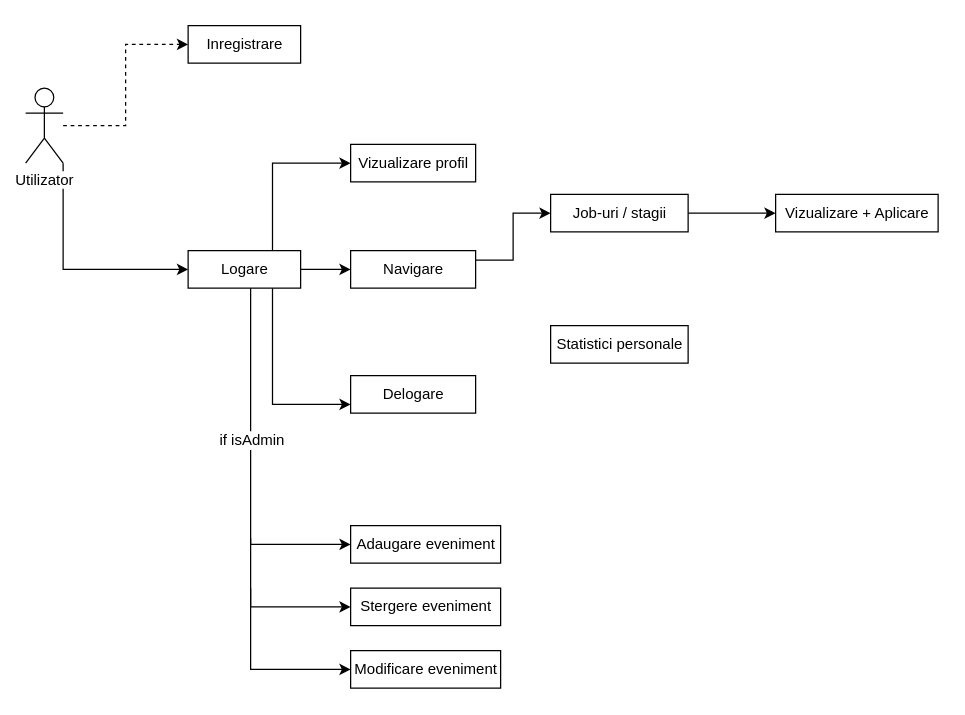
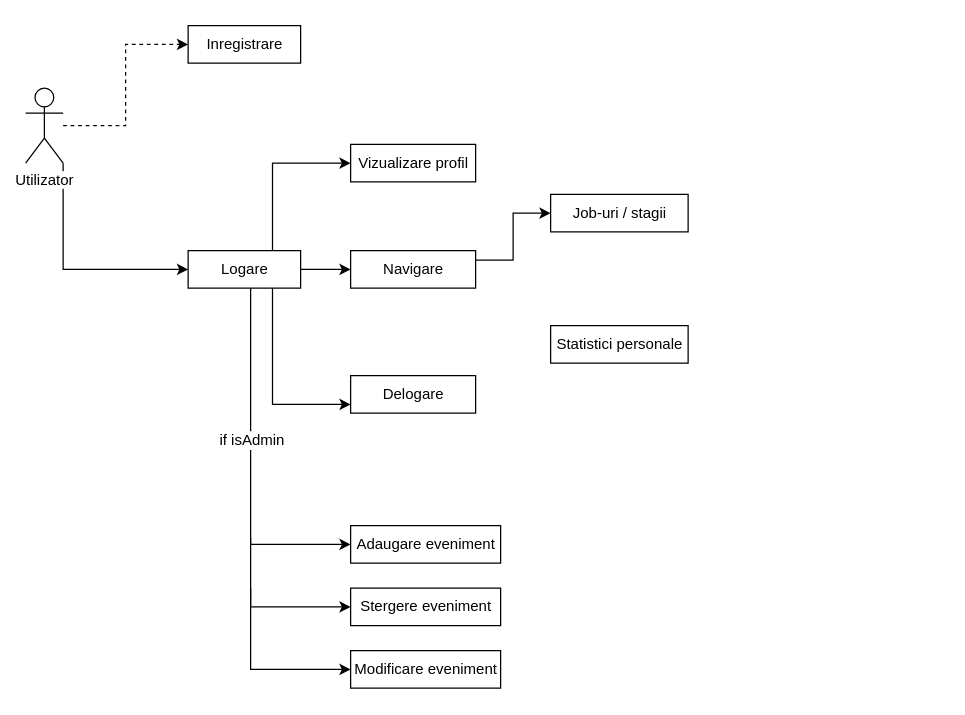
- <mxCell id="15" style="edgeStyle=orthogonalEdgeStyle;rounded=0;orthogonalLoop=1;jettySize=auto;html=1;exitX=1;exitY=0.5;exitDx=0;exitDy=0;entryX=0;entryY=0.5;entryDx=0;entryDy=0;" parent="1" source="16" target="17" edge="1"><mxGeometry relative="1" as="geometry" /></mxCell>
- <mxCell id="17" value="Vizualizare + Aplicare&lt;br&gt;" style="html=1;" parent="1" vertex="1"><mxGeometry x="620" y="155" width="130" height="30" as="geometry" /></mxCell>
